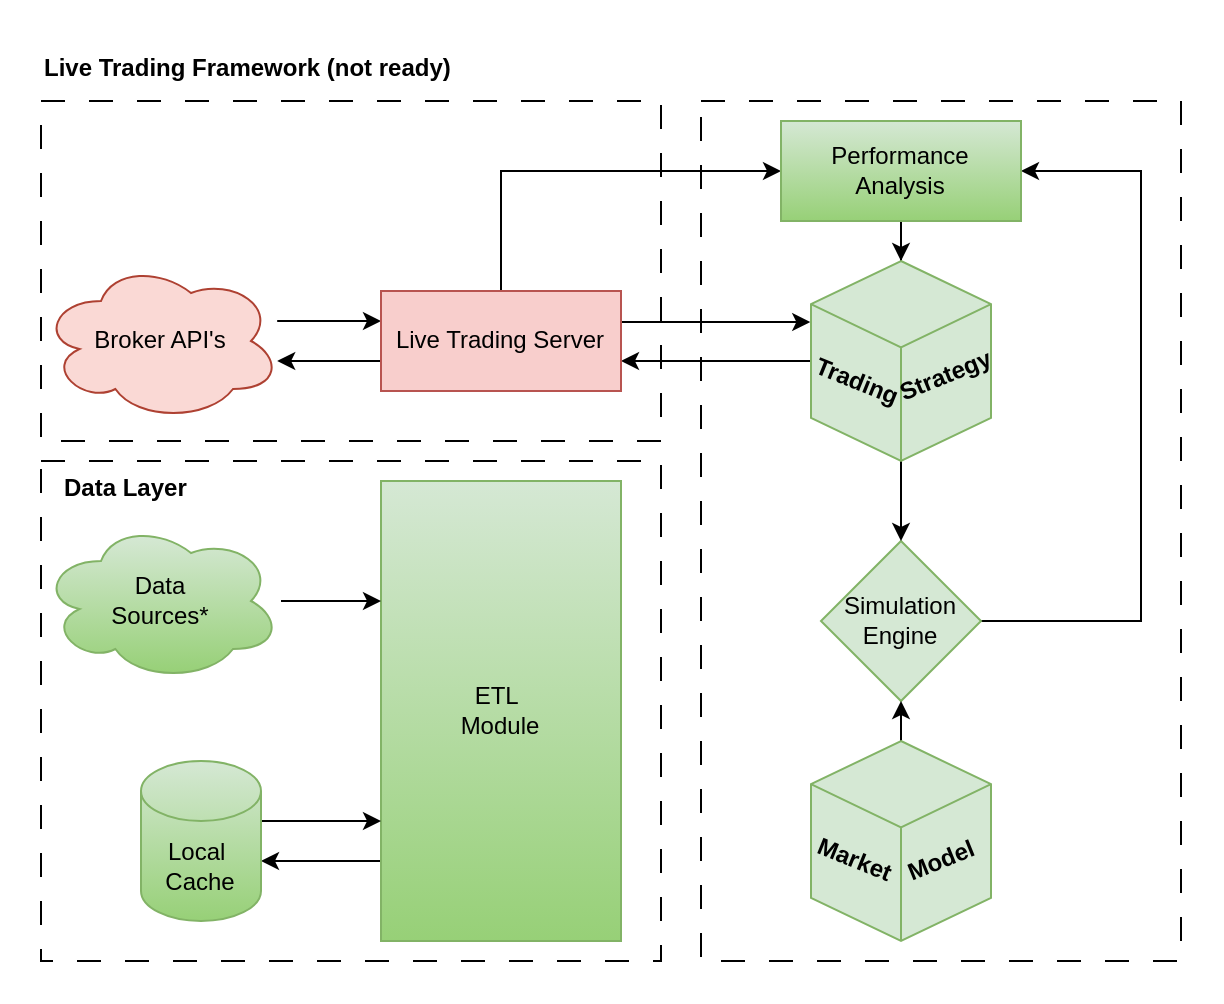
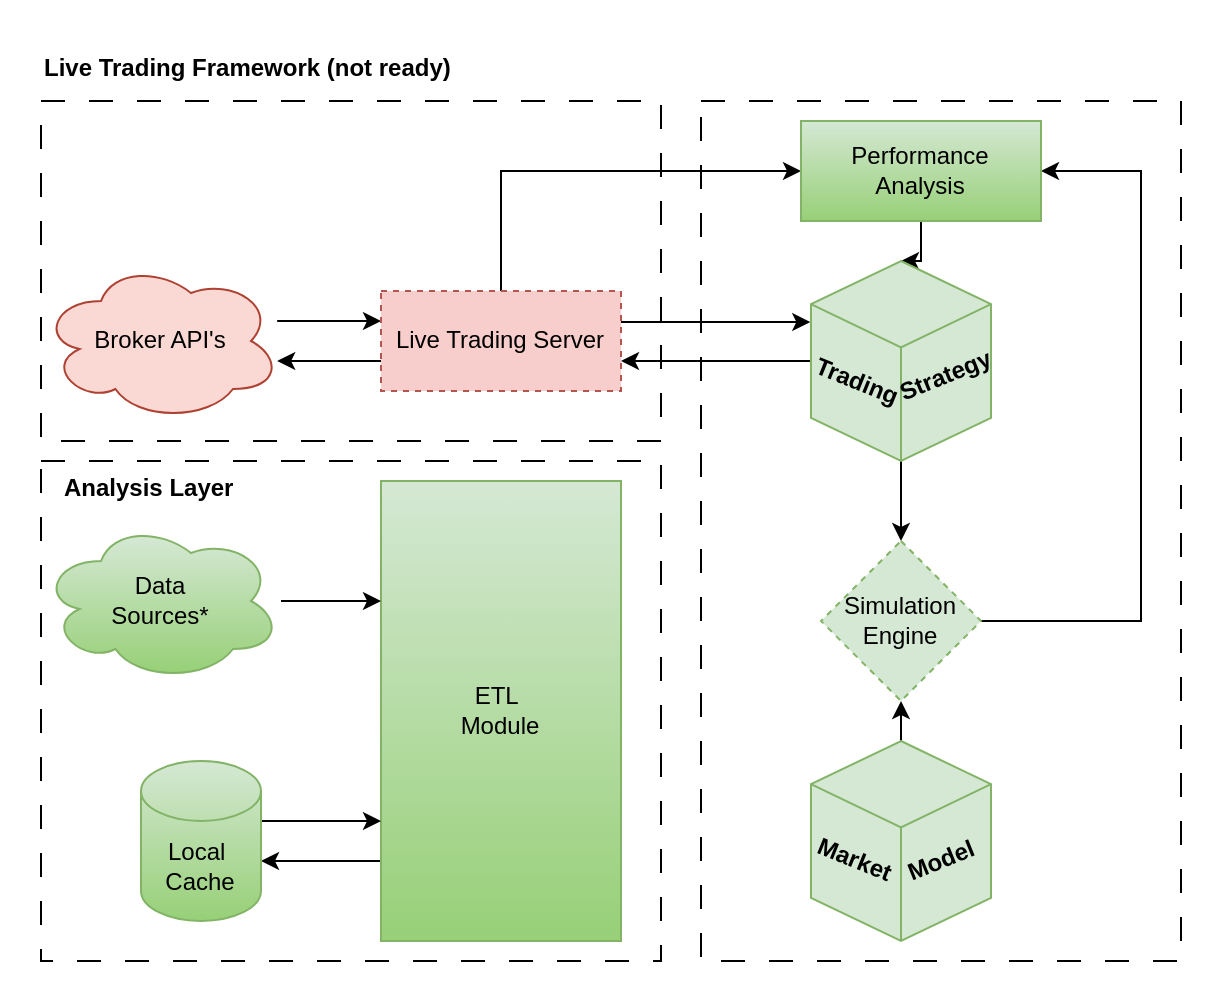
- <mxCell id="22" value="Performance&lt;br&gt;Analysis" style="rounded=0;whiteSpace=wrap;html=1;fillColor=#d5e8d4;strokeColor=#82b366;gradientColor=#97d077;" vertex="1" parent="1"><mxGeometry x="390" y="60" width="120" height="50" as="geometry" /></mxCell>
+ <mxCell id="22" value="Performance&lt;br&gt;Analysis" style="rounded=0;whiteSpace=wrap;html=1;fillColor=#d5e8d4;strokeColor=#82b366;gradientColor=#97d077;" vertex="1" parent="1"><mxGeometry x="400" y="60" width="120" height="50" as="geometry" /></mxCell>
- <mxCell id="20" value="Live Trading Server" style="rounded=0;whiteSpace=wrap;html=1;fillColor=#f8cecc;strokeColor=#b85450;" vertex="1" parent="1"><mxGeometry x="190" y="145" width="120" height="50" as="geometry" /></mxCell>
+ <mxCell id="20" value="Live Trading Server" style="rounded=0;whiteSpace=wrap;html=1;fillColor=#f8cecc;strokeColor=#b85450;dashed=1;" vertex="1" parent="1"><mxGeometry x="190" y="145" width="120" height="50" as="geometry" /></mxCell>
- <mxCell id="35" value="&lt;div style=&quot;text-align: center;&quot;&gt;&lt;span style=&quot;background-color: initial;&quot;&gt;Data Layer&lt;/span&gt;&lt;/div&gt;" style="text;whiteSpace=wrap;html=1;fontStyle=1" vertex="1" parent="1"><mxGeometry x="30" y="230" width="230" height="23" as="geometry" /></mxCell>
+ <mxCell id="35" value="&lt;div style=&quot;text-align: center;&quot;&gt;&lt;span style=&quot;background-color: initial;&quot;&gt;Analysis Layer&lt;/span&gt;&lt;/div&gt;" style="text;whiteSpace=wrap;html=1;fontStyle=1" vertex="1" parent="1"><mxGeometry x="30" y="230" width="230" height="23" as="geometry" /></mxCell>
- <mxCell id="13" value="Simulation Engine" style="rhombus;whiteSpace=wrap;html=1;fillColor=#d5e8d4;strokeColor=#82b366;" vertex="1" parent="1"><mxGeometry x="410" y="270" width="80" height="80" as="geometry" /></mxCell>
+ <mxCell id="13" value="Simulation Engine" style="rhombus;whiteSpace=wrap;html=1;fillColor=#d5e8d4;strokeColor=#82b366;dashed=1;" vertex="1" parent="1"><mxGeometry x="410" y="270" width="80" height="80" as="geometry" /></mxCell>
